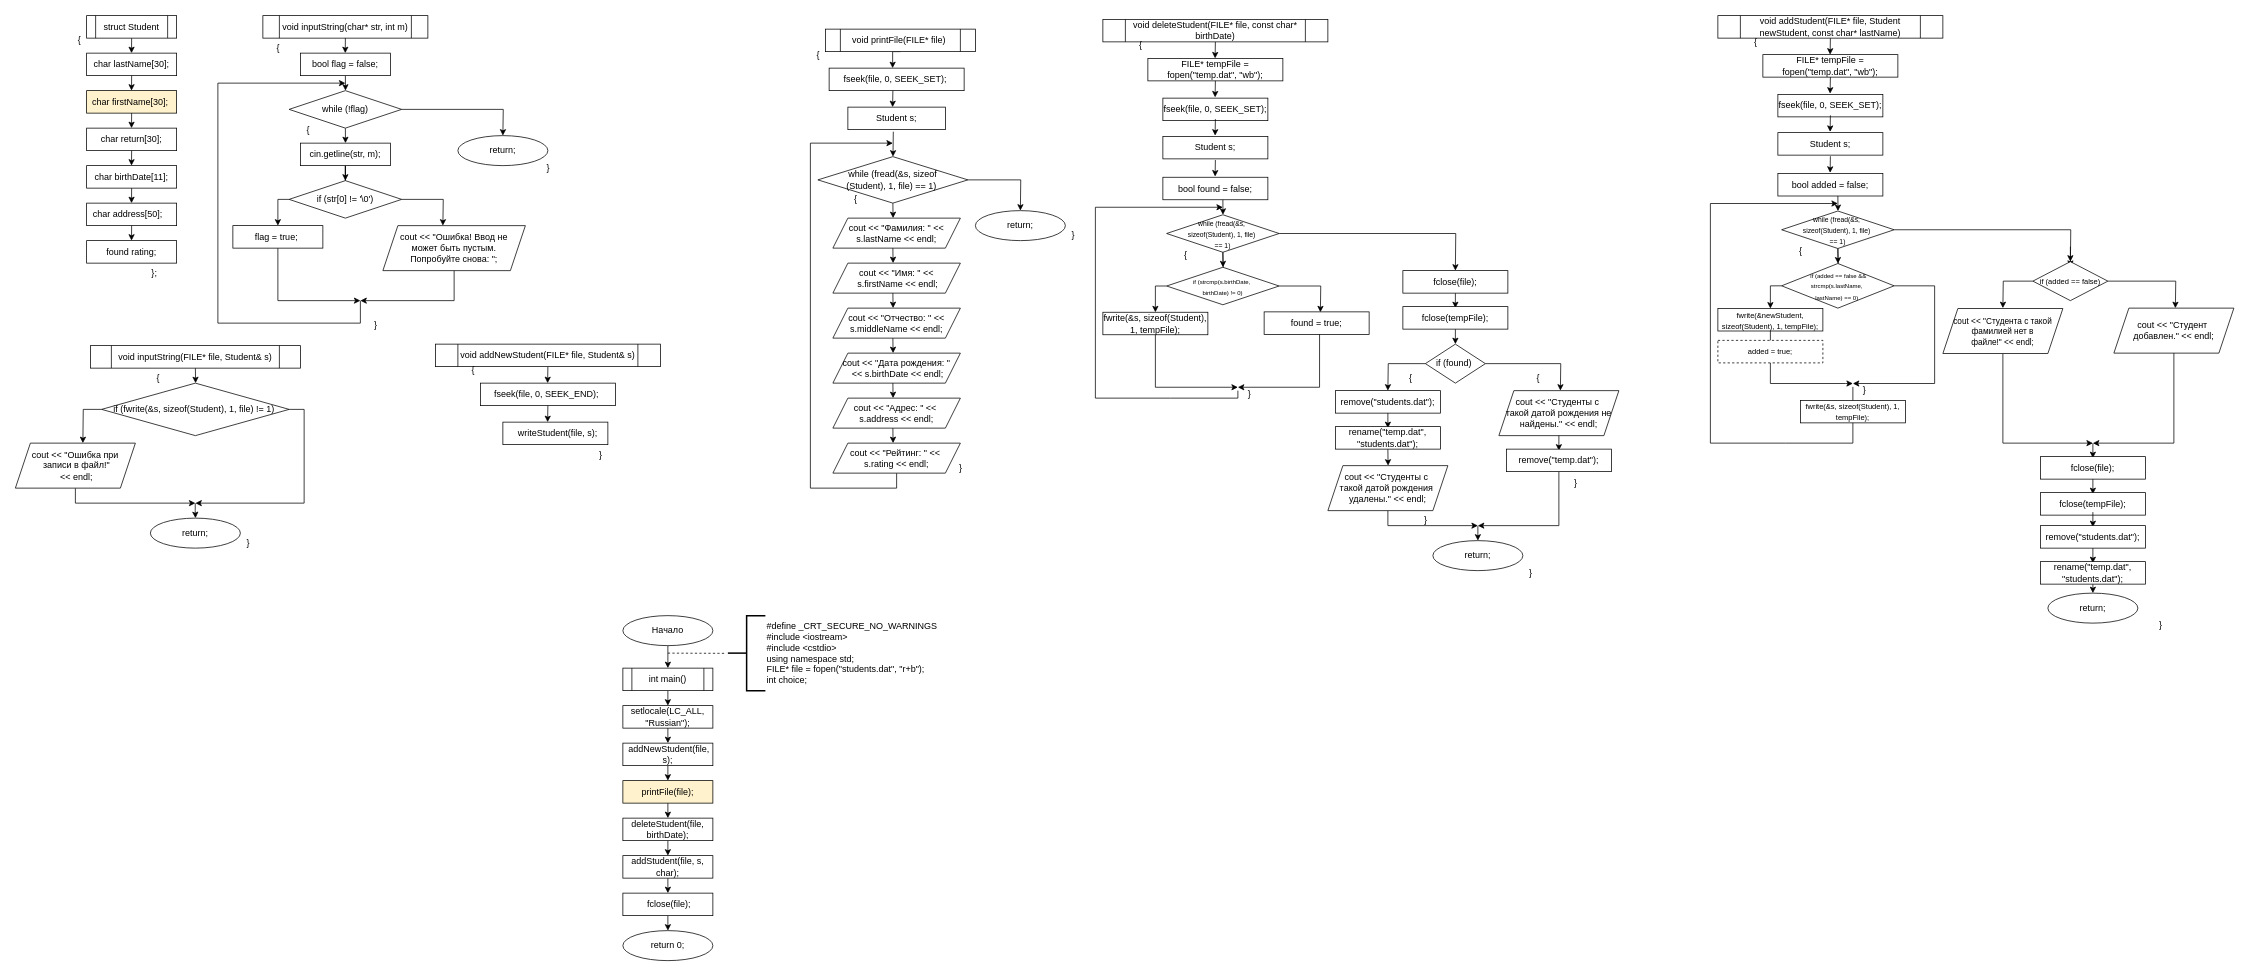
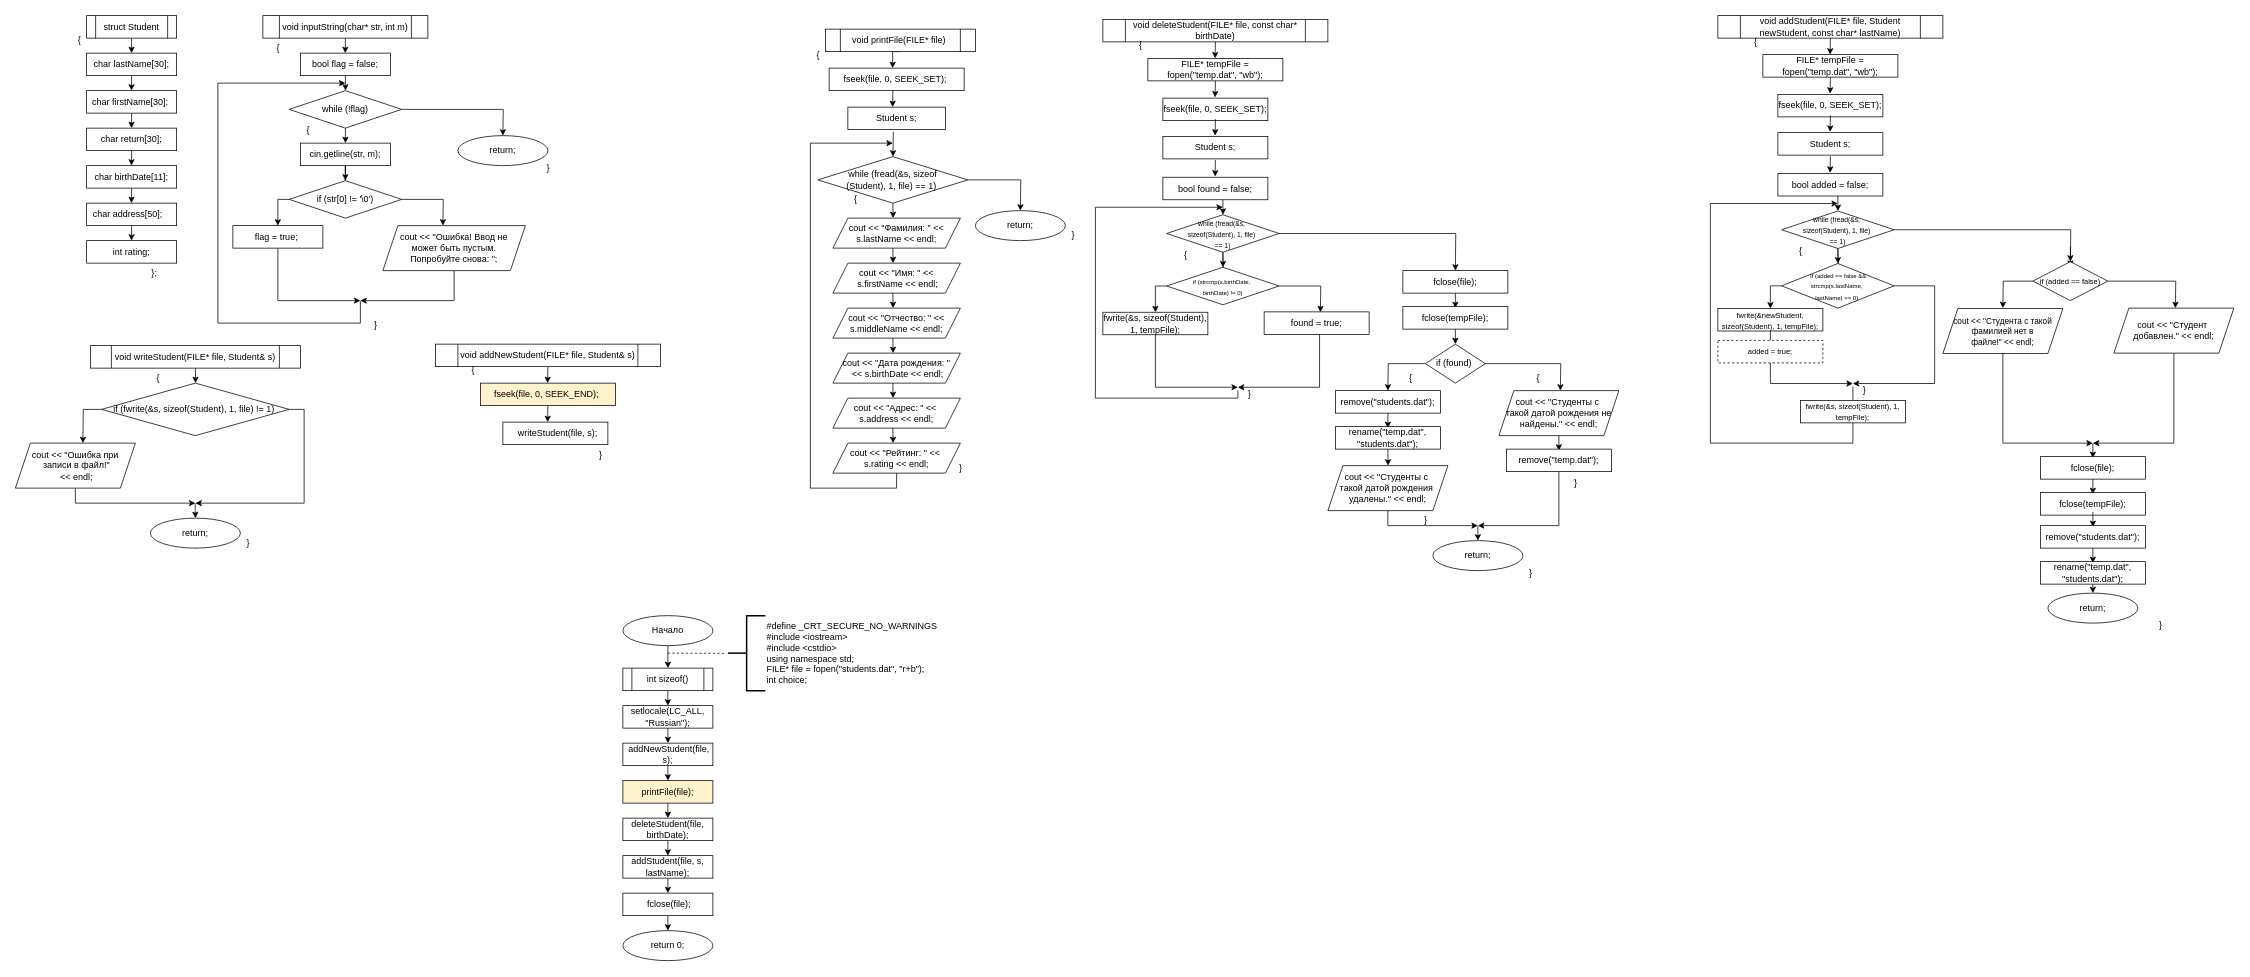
- <mxCell id="6" value="char firstName[30];&amp;nbsp;" style="rounded=0;whiteSpace=wrap;html=1;fillColor=#fff2cc;" vertex="1" parent="1"><mxGeometry x="115" y="120" width="120" height="30" as="geometry" /></mxCell>
+ <mxCell id="6" value="char firstName[30];&amp;nbsp;" style="rounded=0;whiteSpace=wrap;html=1;" vertex="1" parent="1"><mxGeometry x="115" y="120" width="120" height="30" as="geometry" /></mxCell>
- <mxCell id="14" value="found rating;" style="rounded=0;whiteSpace=wrap;html=1;" vertex="1" parent="1"><mxGeometry x="115" y="320" width="120" height="30" as="geometry" /></mxCell>
+ <mxCell id="14" value="int rating;" style="rounded=0;whiteSpace=wrap;html=1;" vertex="1" parent="1"><mxGeometry x="115" y="320" width="120" height="30" as="geometry" /></mxCell>
- <mxCell id="40" value="void inputString(FILE* file, Student&amp;amp; s)" style="shape=process;whiteSpace=wrap;html=1;backgroundOutline=1;" vertex="1" parent="1"><mxGeometry x="120" y="460" width="280" height="30" as="geometry" /></mxCell>
+ <mxCell id="40" value="void writeStudent(FILE* file, Student&amp;amp; s)" style="shape=process;whiteSpace=wrap;html=1;backgroundOutline=1;" vertex="1" parent="1"><mxGeometry x="120" y="460" width="280" height="30" as="geometry" /></mxCell>
- <mxCell id="52" value="fseek(file, 0, SEEK_END);&amp;nbsp;" style="rounded=0;whiteSpace=wrap;html=1;" vertex="1" parent="1"><mxGeometry x="640" y="510" width="180" height="30" as="geometry" /></mxCell>
+ <mxCell id="52" value="fseek(file, 0, SEEK_END);&amp;nbsp;" style="rounded=0;whiteSpace=wrap;html=1;fillColor=#fff2cc;" vertex="1" parent="1"><mxGeometry x="640" y="510" width="180" height="30" as="geometry" /></mxCell>
- <mxCell id="178" value="int main()" style="shape=process;whiteSpace=wrap;html=1;backgroundOutline=1;" vertex="1" parent="1"><mxGeometry x="830" y="890" width="120" height="30" as="geometry" /></mxCell>
+ <mxCell id="178" value="int sizeof()" style="shape=process;whiteSpace=wrap;html=1;backgroundOutline=1;" vertex="1" parent="1"><mxGeometry x="830" y="890" width="120" height="30" as="geometry" /></mxCell>
- <mxCell id="190" value="addStudent(file, s, char);" style="rounded=0;whiteSpace=wrap;html=1;" vertex="1" parent="1"><mxGeometry x="830" y="1140" width="120" height="30" as="geometry" /></mxCell>
+ <mxCell id="190" value="addStudent(file, s, lastName);" style="rounded=0;whiteSpace=wrap;html=1;" vertex="1" parent="1"><mxGeometry x="830" y="1140" width="120" height="30" as="geometry" /></mxCell>
